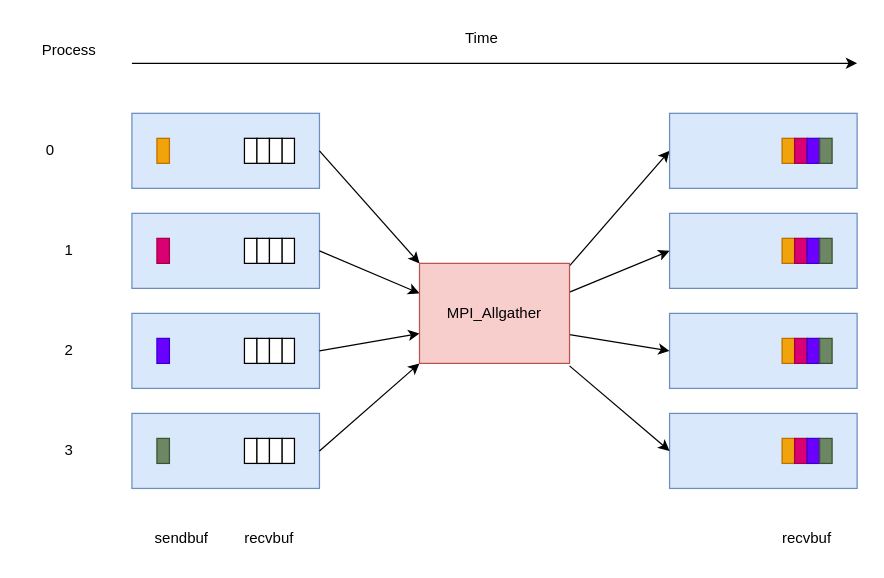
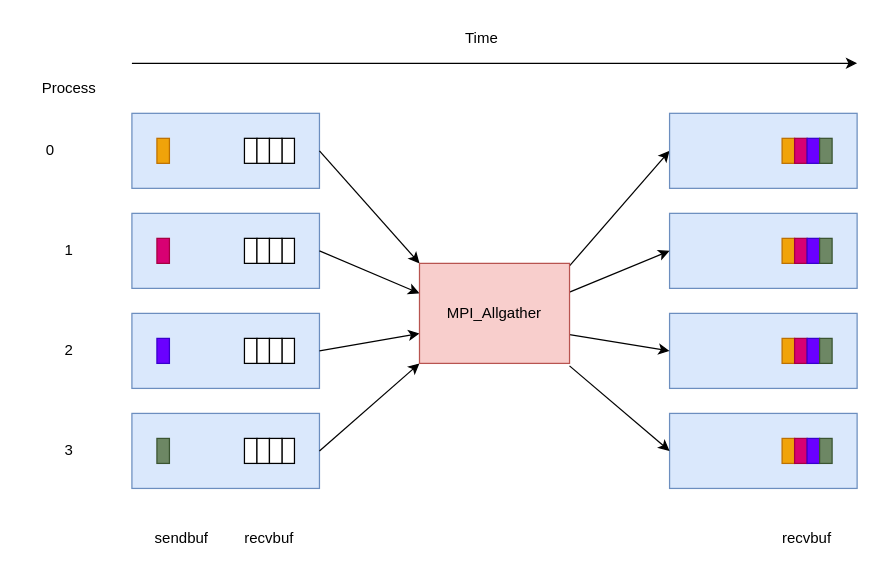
- <mxCell id="11" value="Process" style="text;html=1;strokeColor=none;fillColor=none;align=center;verticalAlign=middle;whiteSpace=wrap;rounded=0;" parent="1" vertex="1"><mxGeometry x="35" y="30" width="40" height="20" as="geometry" /></mxCell>
+ <mxCell id="11" value="Process" style="text;html=1;strokeColor=none;fillColor=none;align=center;verticalAlign=middle;whiteSpace=wrap;rounded=0;" parent="1" vertex="1"><mxGeometry x="35" y="60" width="40" height="20" as="geometry" /></mxCell>
